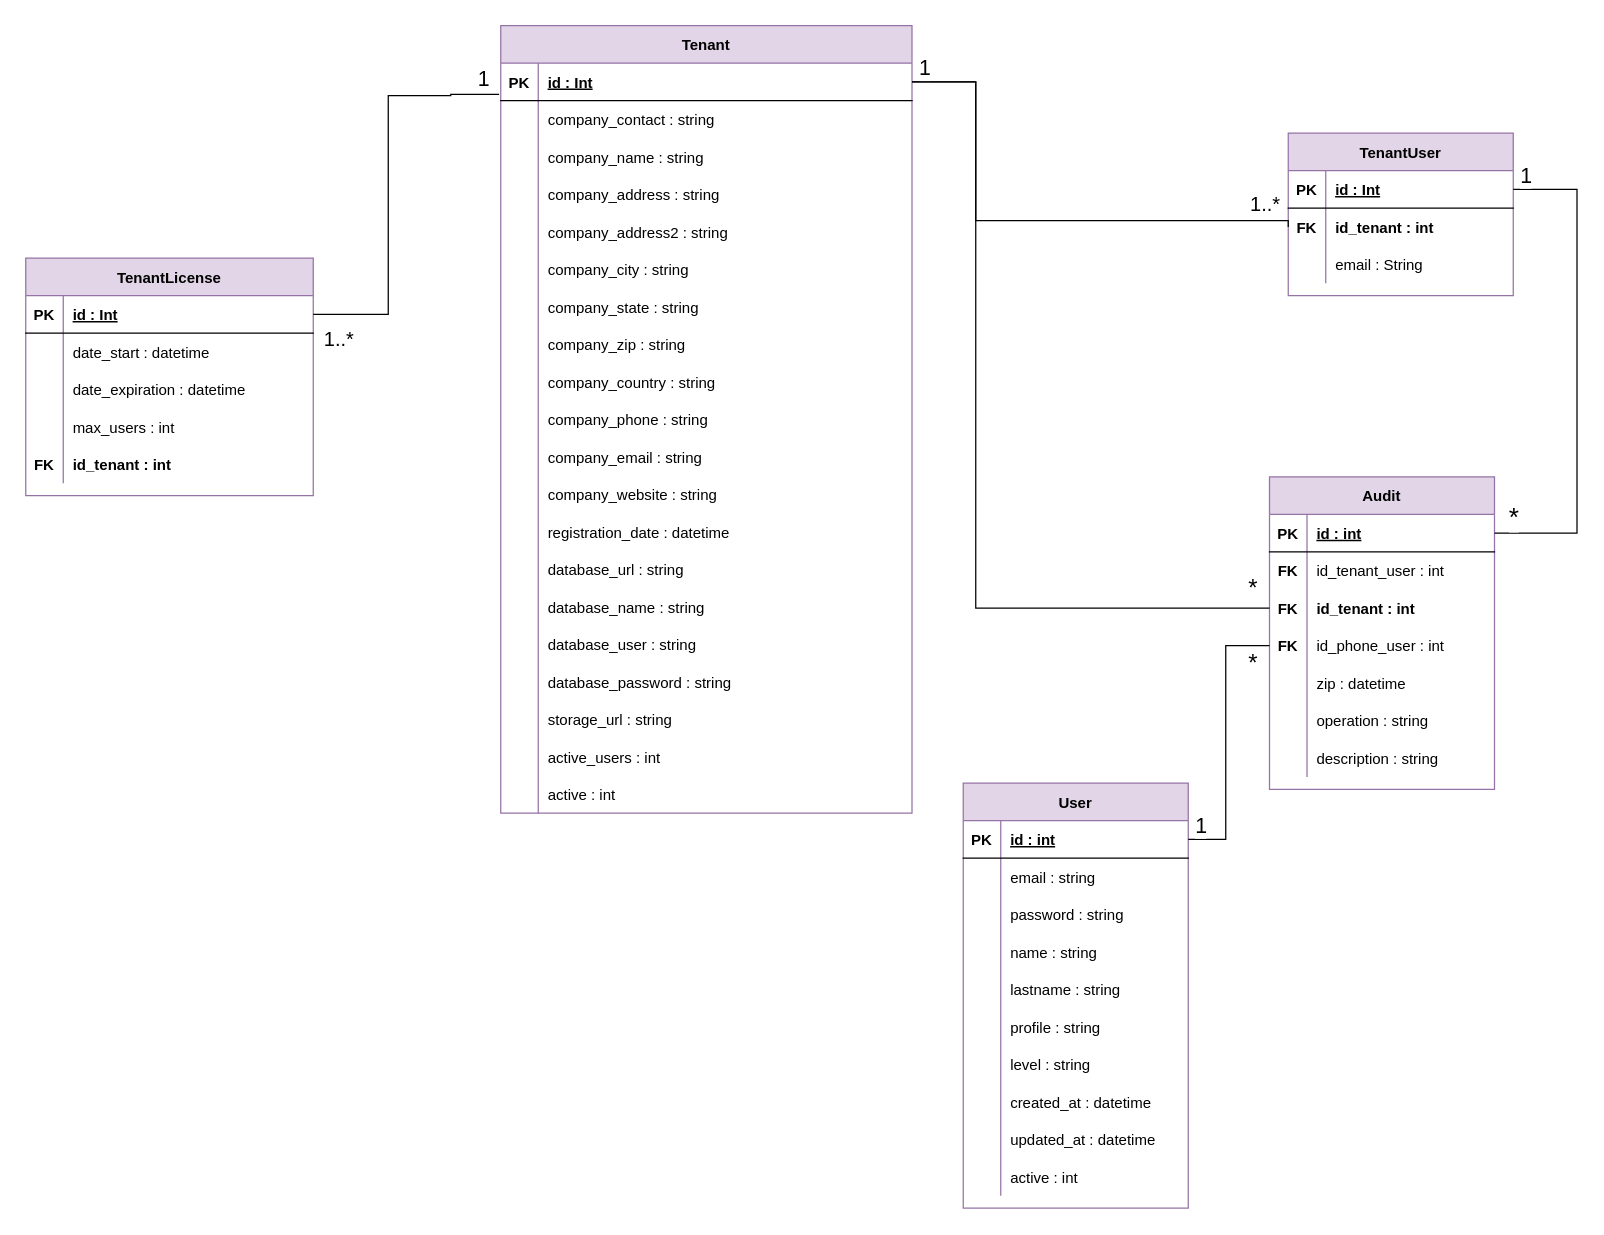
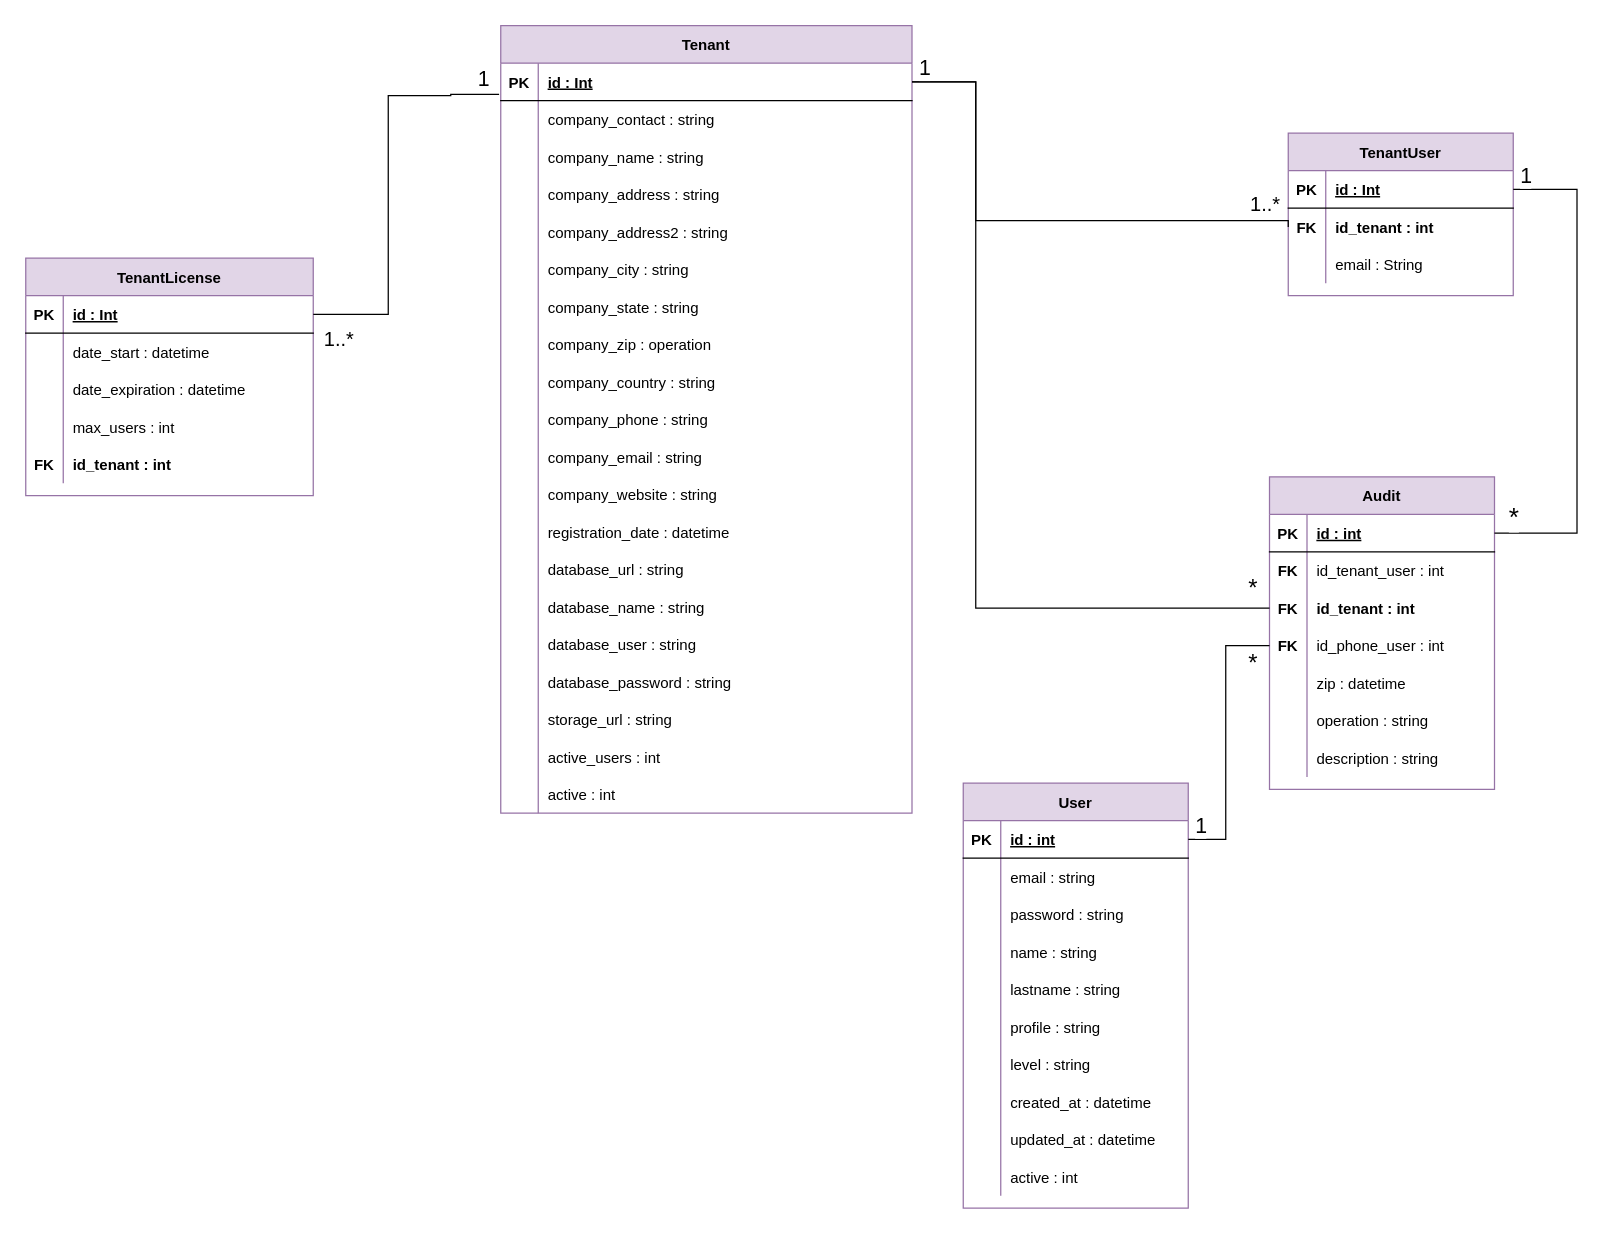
- <mxCell id="26" value="company_zip : string" style="shape=partialRectangle;connectable=0;fillColor=none;top=0;left=0;bottom=0;right=0;align=left;spacingLeft=6;overflow=hidden;" vertex="1" parent="24"><mxGeometry x="30" width="299" height="30" as="geometry"><mxRectangle width="299" height="30" as="alternateBounds" /></mxGeometry></mxCell>
+ <mxCell id="26" value="company_zip : operation" style="shape=partialRectangle;connectable=0;fillColor=none;top=0;left=0;bottom=0;right=0;align=left;spacingLeft=6;overflow=hidden;" vertex="1" parent="24"><mxGeometry x="30" width="299" height="30" as="geometry"><mxRectangle width="299" height="30" as="alternateBounds" /></mxGeometry></mxCell>
